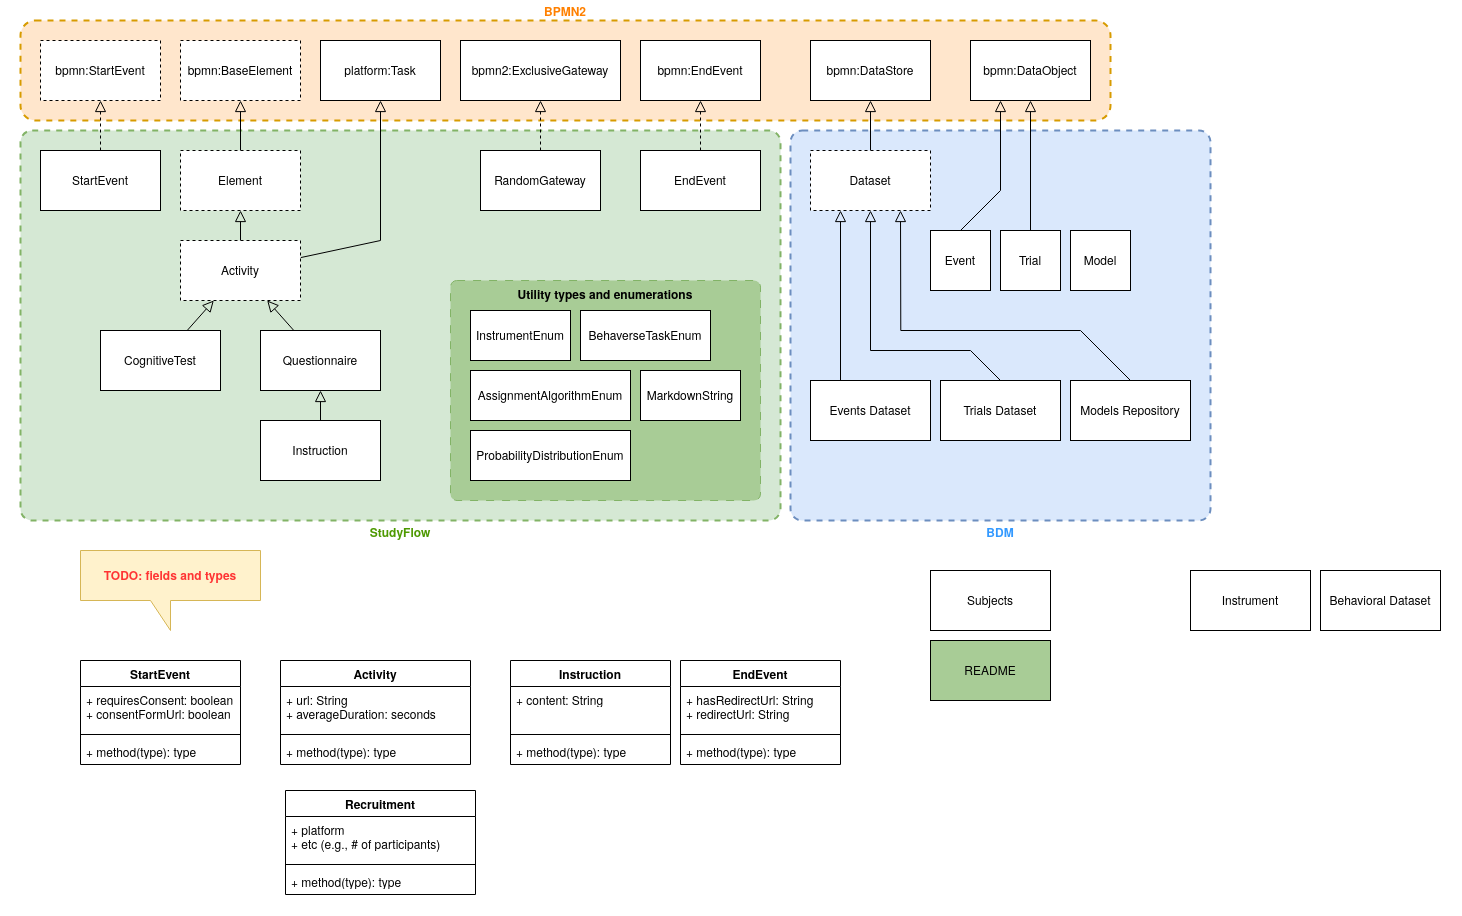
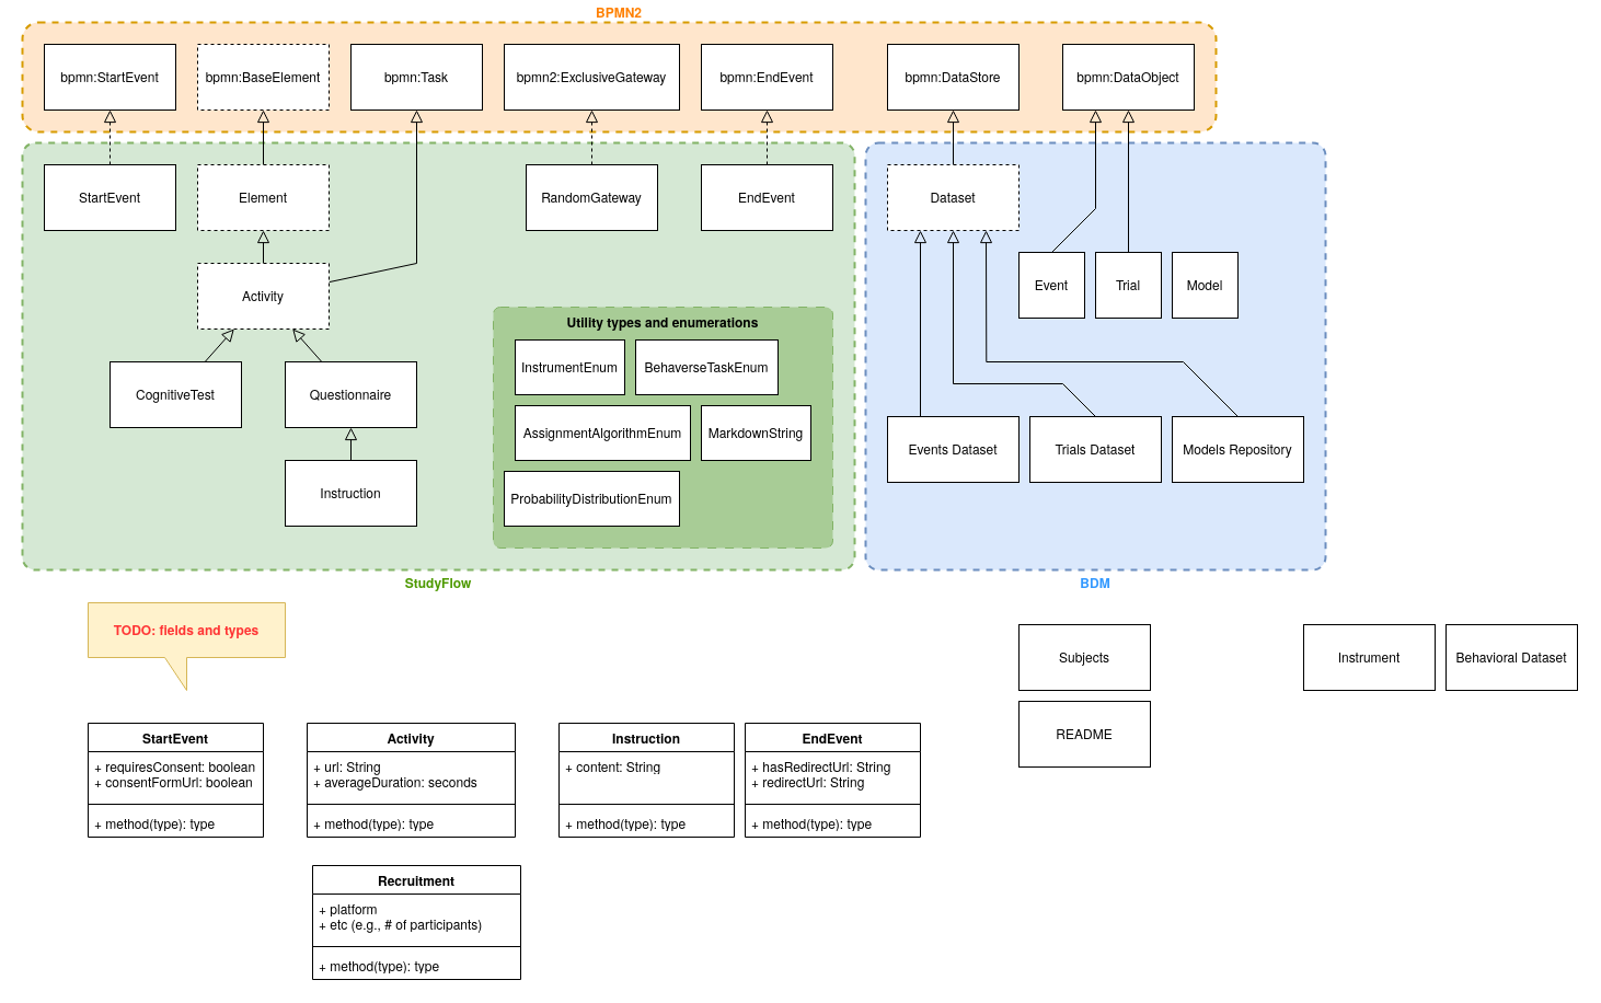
- <mxCell id="6" value="bpmn:StartEvent" style="rounded=0;whiteSpace=wrap;html=1;fontFamily=Helvetica Neue;fontSize=12;dashed=1;" parent="1" vertex="1"><mxGeometry x="40" y="40" width="120" height="60" as="geometry" /></mxCell>
+ <mxCell id="6" value="bpmn:StartEvent" style="rounded=0;whiteSpace=wrap;html=1;fontFamily=Helvetica Neue;fontSize=12;" parent="1" vertex="1"><mxGeometry x="40" y="40" width="120" height="60" as="geometry" /></mxCell>
- <mxCell id="27" value="platform:Task" style="rounded=0;whiteSpace=wrap;html=1;fontFamily=Helvetica Neue;fontSize=12;" parent="1" vertex="1"><mxGeometry x="320" y="40" width="120" height="60" as="geometry" /></mxCell>
+ <mxCell id="27" value="bpmn:Task" style="rounded=0;whiteSpace=wrap;html=1;fontFamily=Helvetica Neue;fontSize=12;" parent="1" vertex="1"><mxGeometry x="320" y="40" width="120" height="60" as="geometry" /></mxCell>
- <mxCell id="46" value="ProbabilityDistributionEnum" style="html=1;whiteSpace=wrap;fontFamily=Helvetica Neue;" parent="1" vertex="1"><mxGeometry x="470" y="430" width="160" height="50" as="geometry" /></mxCell>
+ <mxCell id="46" value="ProbabilityDistributionEnum" style="html=1;whiteSpace=wrap;fontFamily=Helvetica Neue;" parent="1" vertex="1"><mxGeometry x="460" y="430" width="160" height="50" as="geometry" /></mxCell>
- <mxCell id="68" value="README" style="rounded=0;whiteSpace=wrap;html=1;fontFamily=Helvetica Neue;fillColor=#a8cc96;" parent="1" vertex="1"><mxGeometry x="930" y="640" width="120" height="60" as="geometry" /></mxCell>
+ <mxCell id="68" value="README" style="rounded=0;whiteSpace=wrap;html=1;fontFamily=Helvetica Neue;" parent="1" vertex="1"><mxGeometry x="930" y="640" width="120" height="60" as="geometry" /></mxCell>
